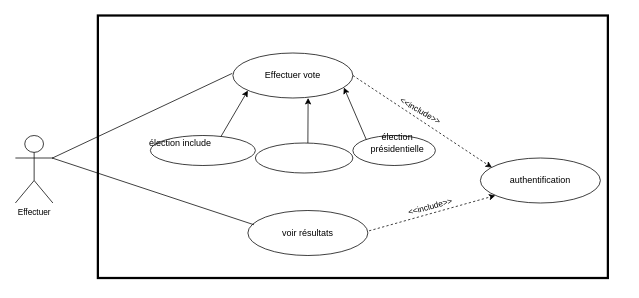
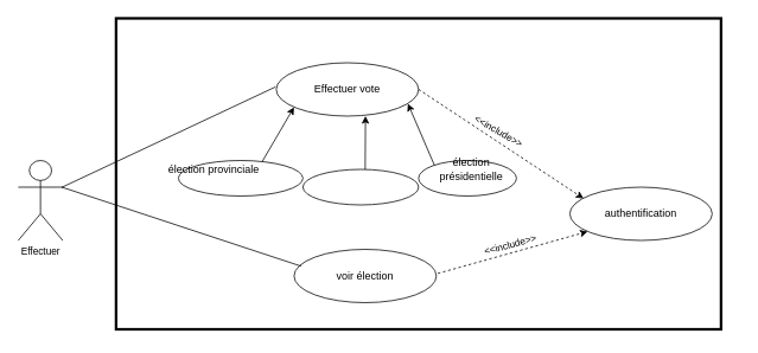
- <mxCell id="9" value="élection include" style="text;html=1;strokeColor=none;fillColor=none;align=center;verticalAlign=middle;whiteSpace=wrap;rounded=0;" vertex="1" parent="7"><mxGeometry x="13.125" y="13.333" width="113.75" height="13.333" as="geometry" /></mxCell>
+ <mxCell id="9" value="élection provinciale" style="text;html=1;strokeColor=none;fillColor=none;align=center;verticalAlign=middle;whiteSpace=wrap;rounded=0;" vertex="1" parent="7"><mxGeometry x="13.125" y="13.333" width="113.75" height="13.333" as="geometry" /></mxCell>
- <mxCell id="25" value="voir résultats" style="text;html=1;strokeColor=none;fillColor=none;align=center;verticalAlign=middle;whiteSpace=wrap;rounded=0;" vertex="1" parent="23"><mxGeometry x="15" y="20" width="130" height="20" as="geometry" /></mxCell>
+ <mxCell id="25" value="voir élection" style="text;html=1;strokeColor=none;fillColor=none;align=center;verticalAlign=middle;whiteSpace=wrap;rounded=0;" vertex="1" parent="23"><mxGeometry x="15" y="20" width="130" height="20" as="geometry" /></mxCell>
